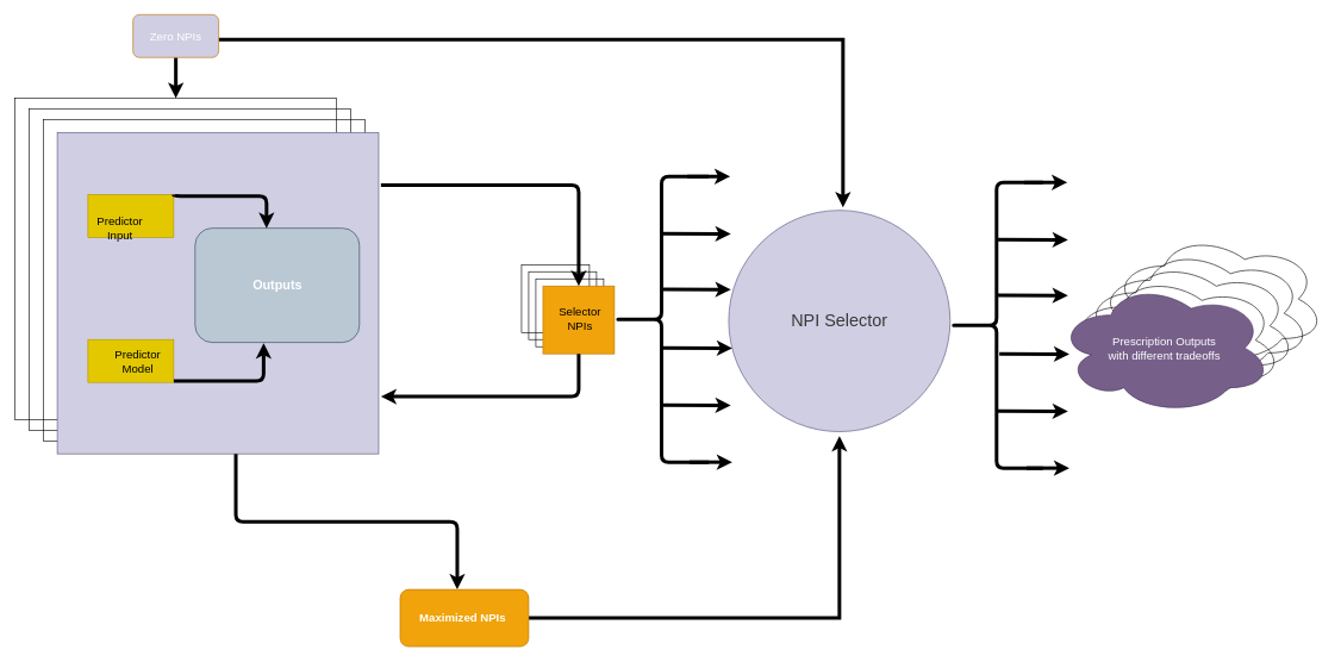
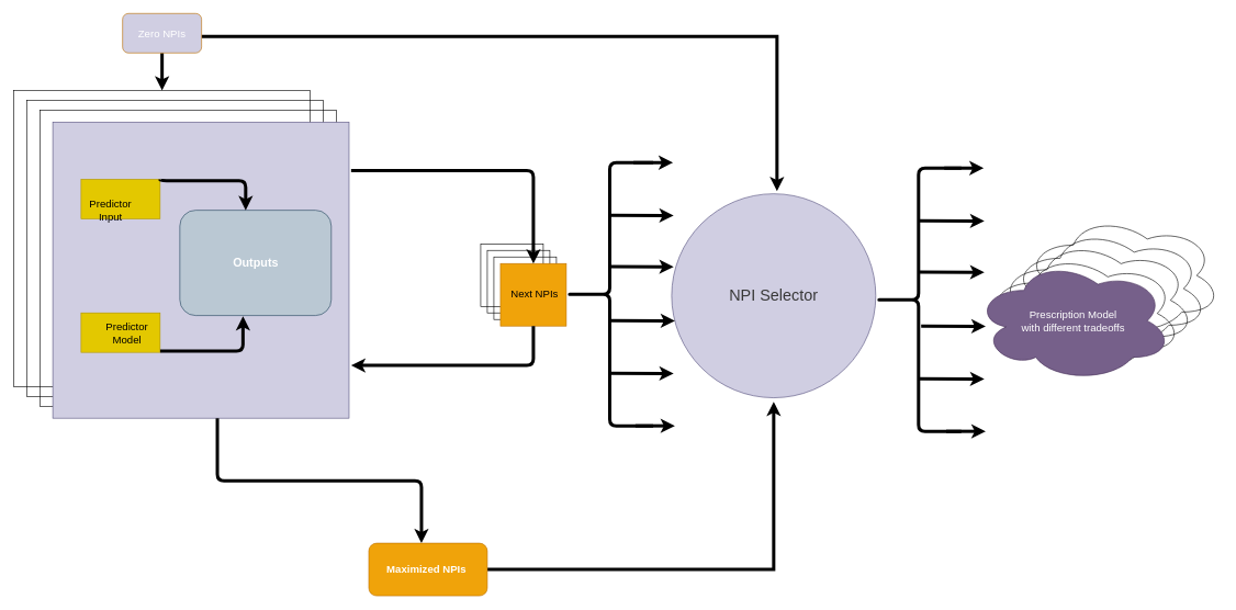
- <mxCell id="10" value="&lt;font style=&quot;font-size: 16px&quot;&gt;Selector NPIs&lt;/font&gt;" style="text;html=1;strokeColor=none;fillColor=none;align=center;verticalAlign=middle;whiteSpace=wrap;rounded=0;" vertex="1" parent="1"><mxGeometry x="771" y="416" width="80" height="60" as="geometry" /></mxCell>
+ <mxCell id="10" value="&lt;font style=&quot;font-size: 16px&quot;&gt;Next NPIs&lt;/font&gt;" style="text;html=1;strokeColor=none;fillColor=none;align=center;verticalAlign=middle;whiteSpace=wrap;rounded=0;" vertex="1" parent="1"><mxGeometry x="771" y="416" width="80" height="60" as="geometry" /></mxCell>
- <mxCell id="25" value="&lt;font style=&quot;font-size: 16px&quot;&gt;Prescription Outputs&lt;br&gt;with different tradeoffs&lt;br&gt;&lt;/font&gt;" style="ellipse;shape=cloud;whiteSpace=wrap;html=1;fillColor=#76608a;strokeColor=#432D57;fontColor=#ffffff;" vertex="1" parent="1"><mxGeometry x="1479" y="394.5" width="300" height="185" as="geometry" /></mxCell>
+ <mxCell id="25" value="&lt;font style=&quot;font-size: 16px&quot;&gt;Prescription Model&lt;br&gt;with different tradeoffs&lt;br&gt;&lt;/font&gt;" style="ellipse;shape=cloud;whiteSpace=wrap;html=1;fillColor=#76608a;strokeColor=#432D57;fontColor=#ffffff;" vertex="1" parent="1"><mxGeometry x="1479" y="394.5" width="300" height="185" as="geometry" /></mxCell>
